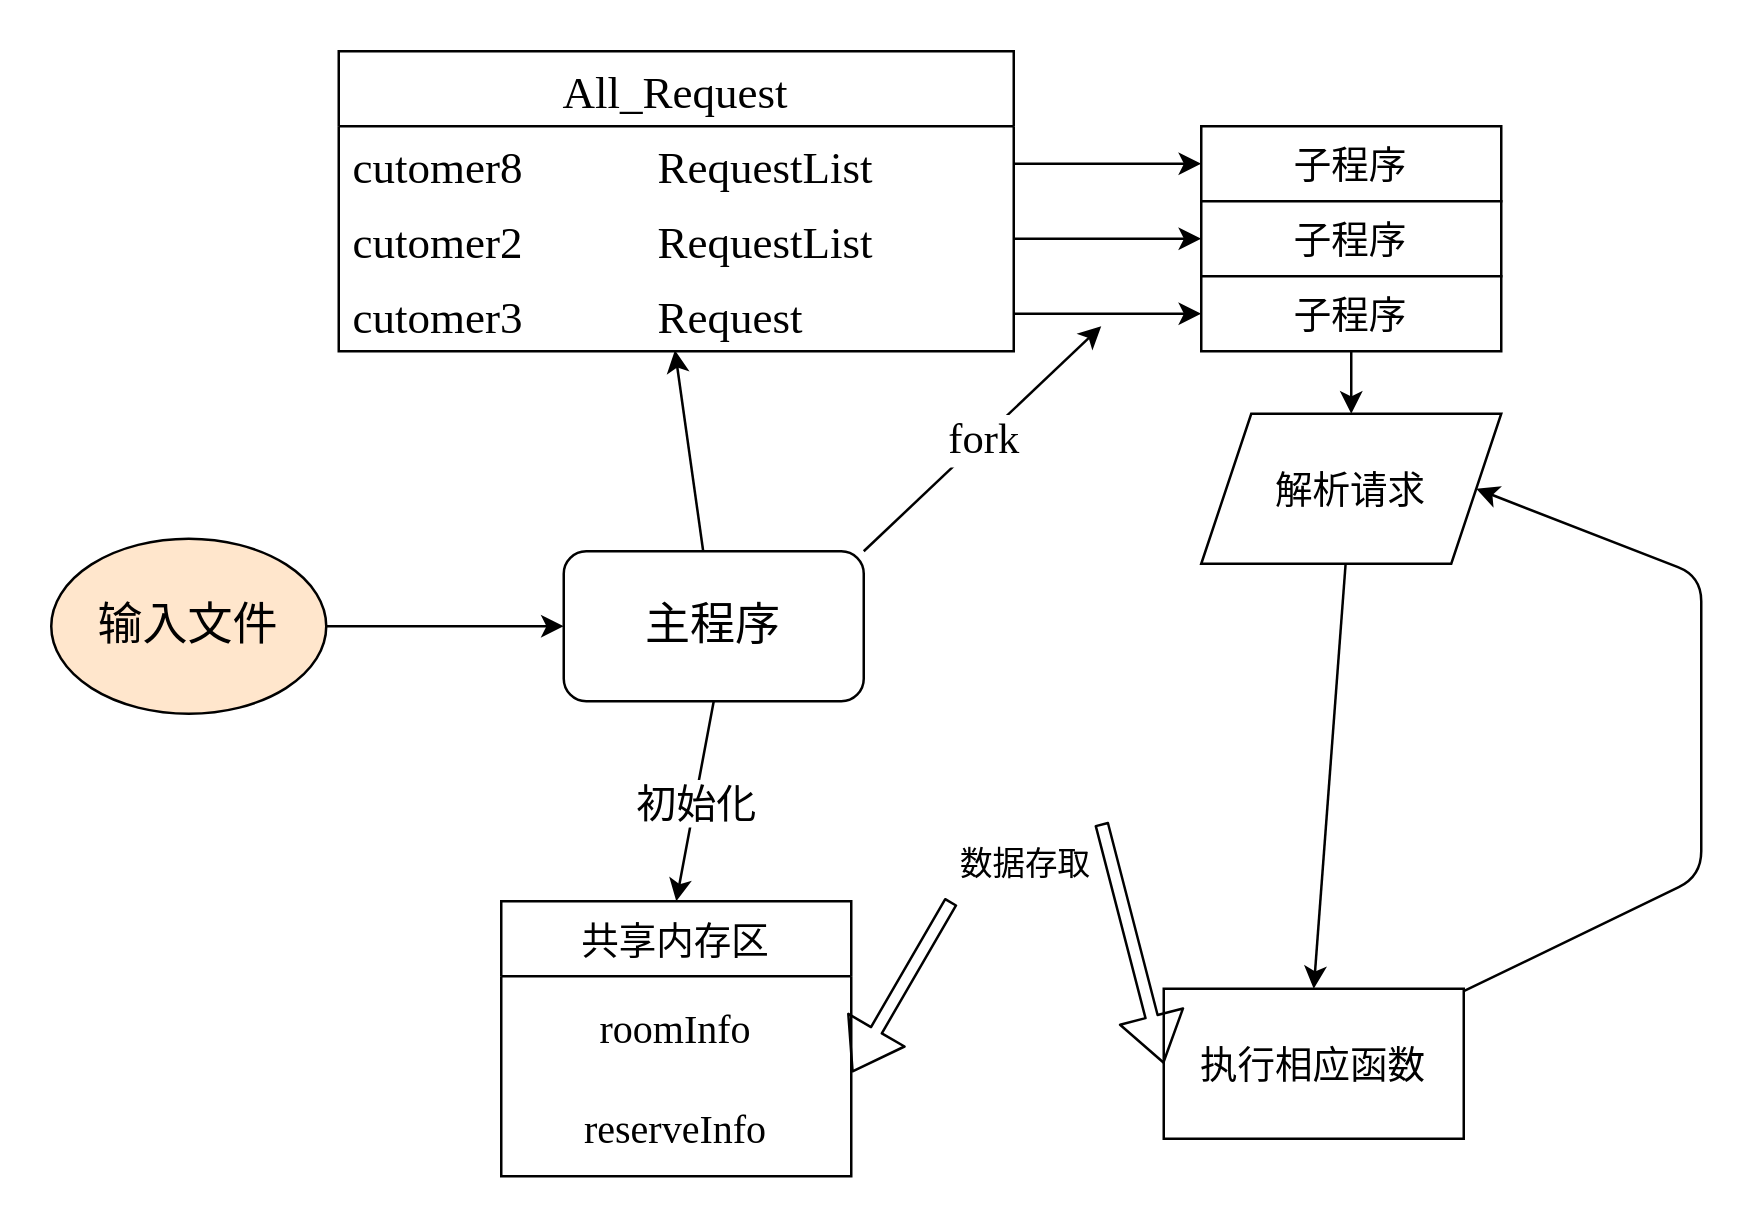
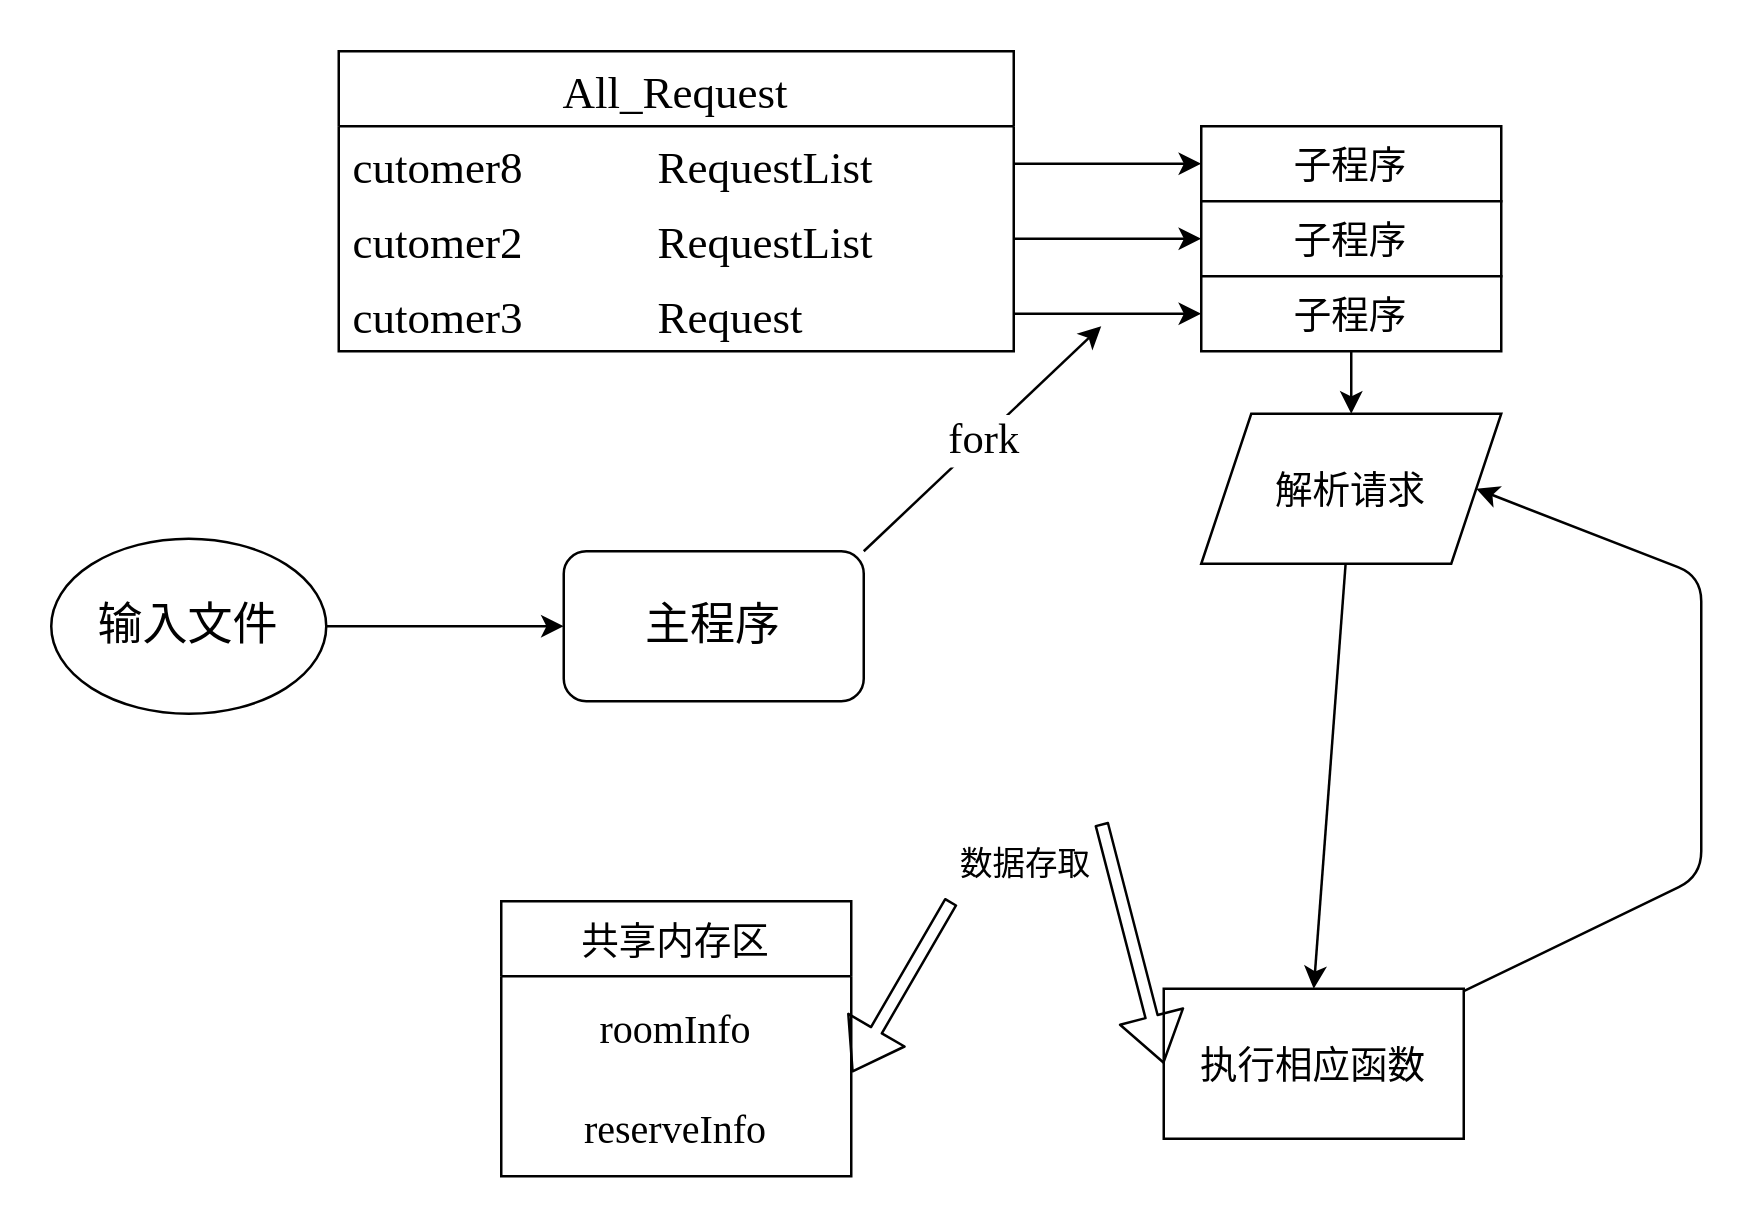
- <mxCell id="2" style="edgeStyle=none;html=1;entryX=0.498;entryY=0.986;entryDx=0;entryDy=0;entryPerimeter=0;fontFamily=Times New Roman;fontSize=18;" edge="1" parent="1" source="3" target="8"><mxGeometry relative="1" as="geometry" /></mxCell>
- <mxCell id="9" value="输入文件" style="ellipse;whiteSpace=wrap;html=1;fontFamily=Times New Roman;fontSize=18;fillColor=#ffe6cc;" vertex="1" parent="1"><mxGeometry x="20" y="215" width="110" height="70" as="geometry" /></mxCell>
+ <mxCell id="9" value="输入文件" style="ellipse;whiteSpace=wrap;html=1;fontFamily=Times New Roman;fontSize=18;" vertex="1" parent="1"><mxGeometry x="20" y="215" width="110" height="70" as="geometry" /></mxCell>
- <mxCell id="24" value="" style="endArrow=classic;html=1;fontFamily=Times New Roman;fontSize=16;exitX=0.5;exitY=1;exitDx=0;exitDy=0;entryX=0.5;entryY=0;entryDx=0;entryDy=0;" edge="1" parent="1" source="3" target="21"><mxGeometry relative="1" as="geometry"><mxPoint x="290" y="250" as="sourcePoint" /><mxPoint x="390" y="250" as="targetPoint" /></mxGeometry></mxCell>
- <mxCell id="25" value="初始化" style="edgeLabel;resizable=0;html=1;align=center;verticalAlign=middle;fontFamily=Times New Roman;fontSize=16;" connectable="0" vertex="1" parent="24"><mxGeometry relative="1" as="geometry" /></mxCell>
